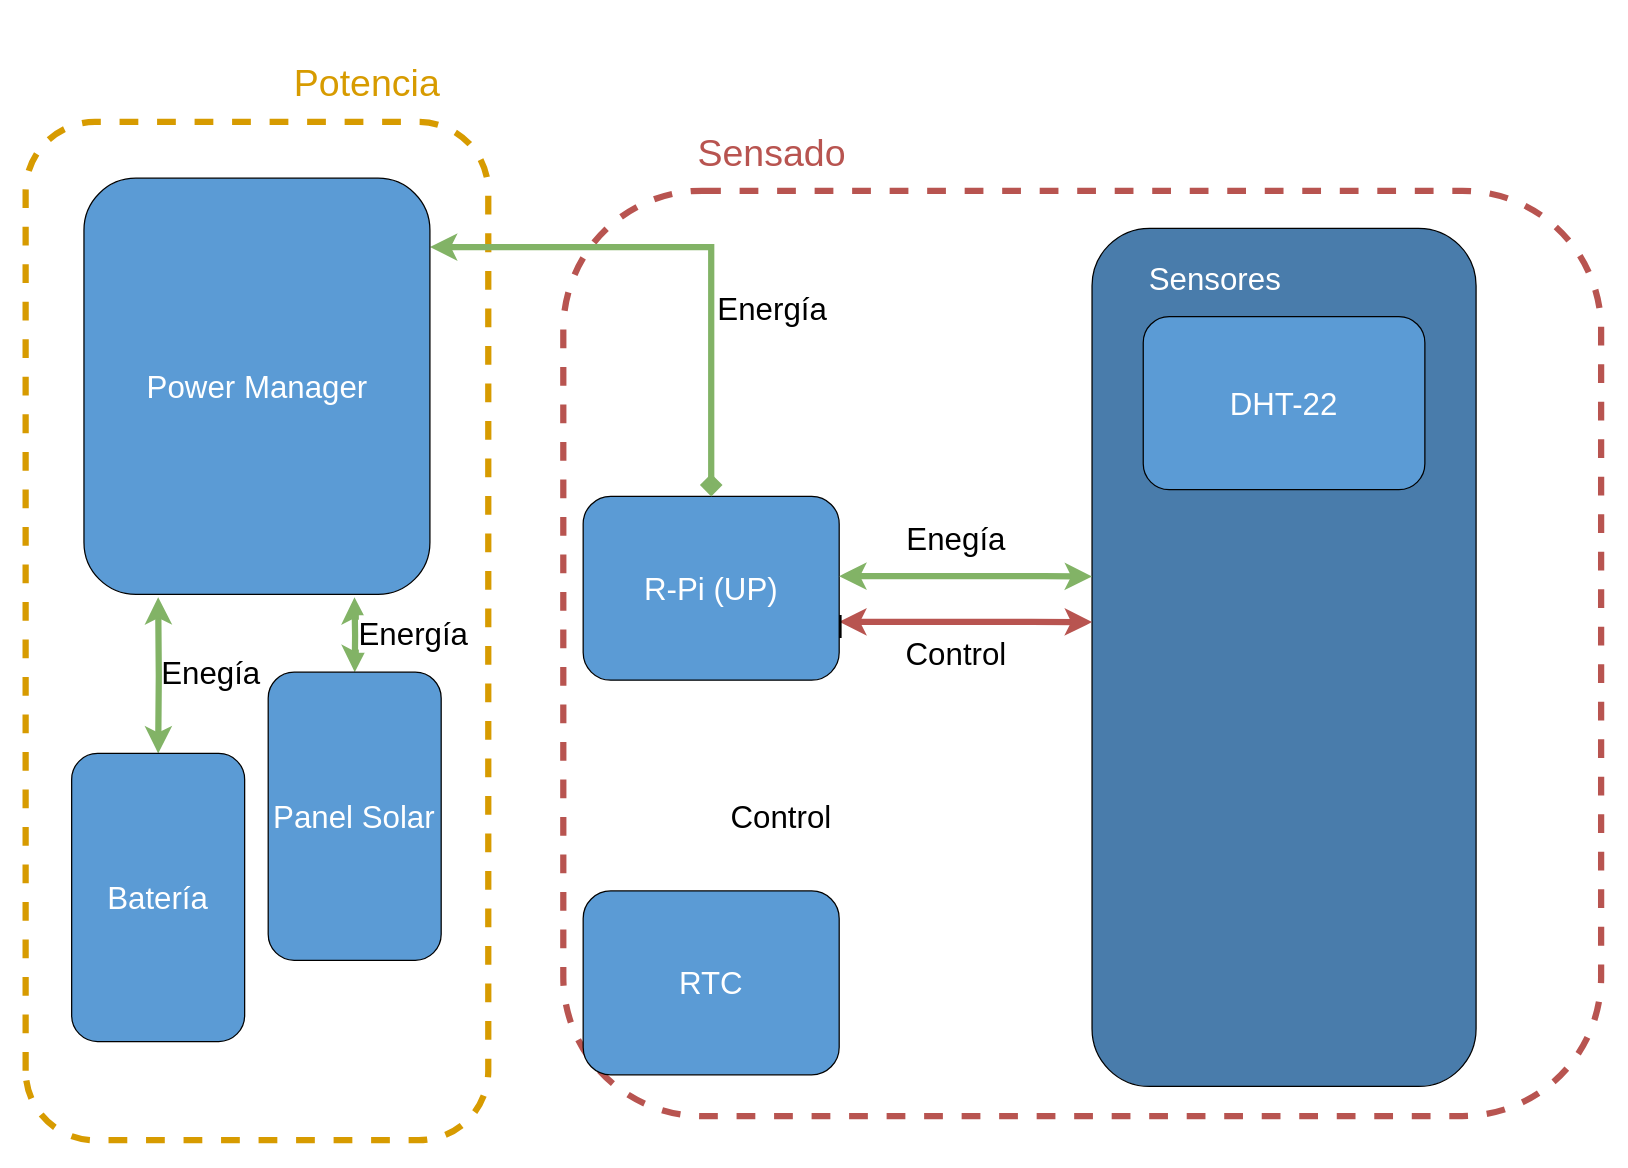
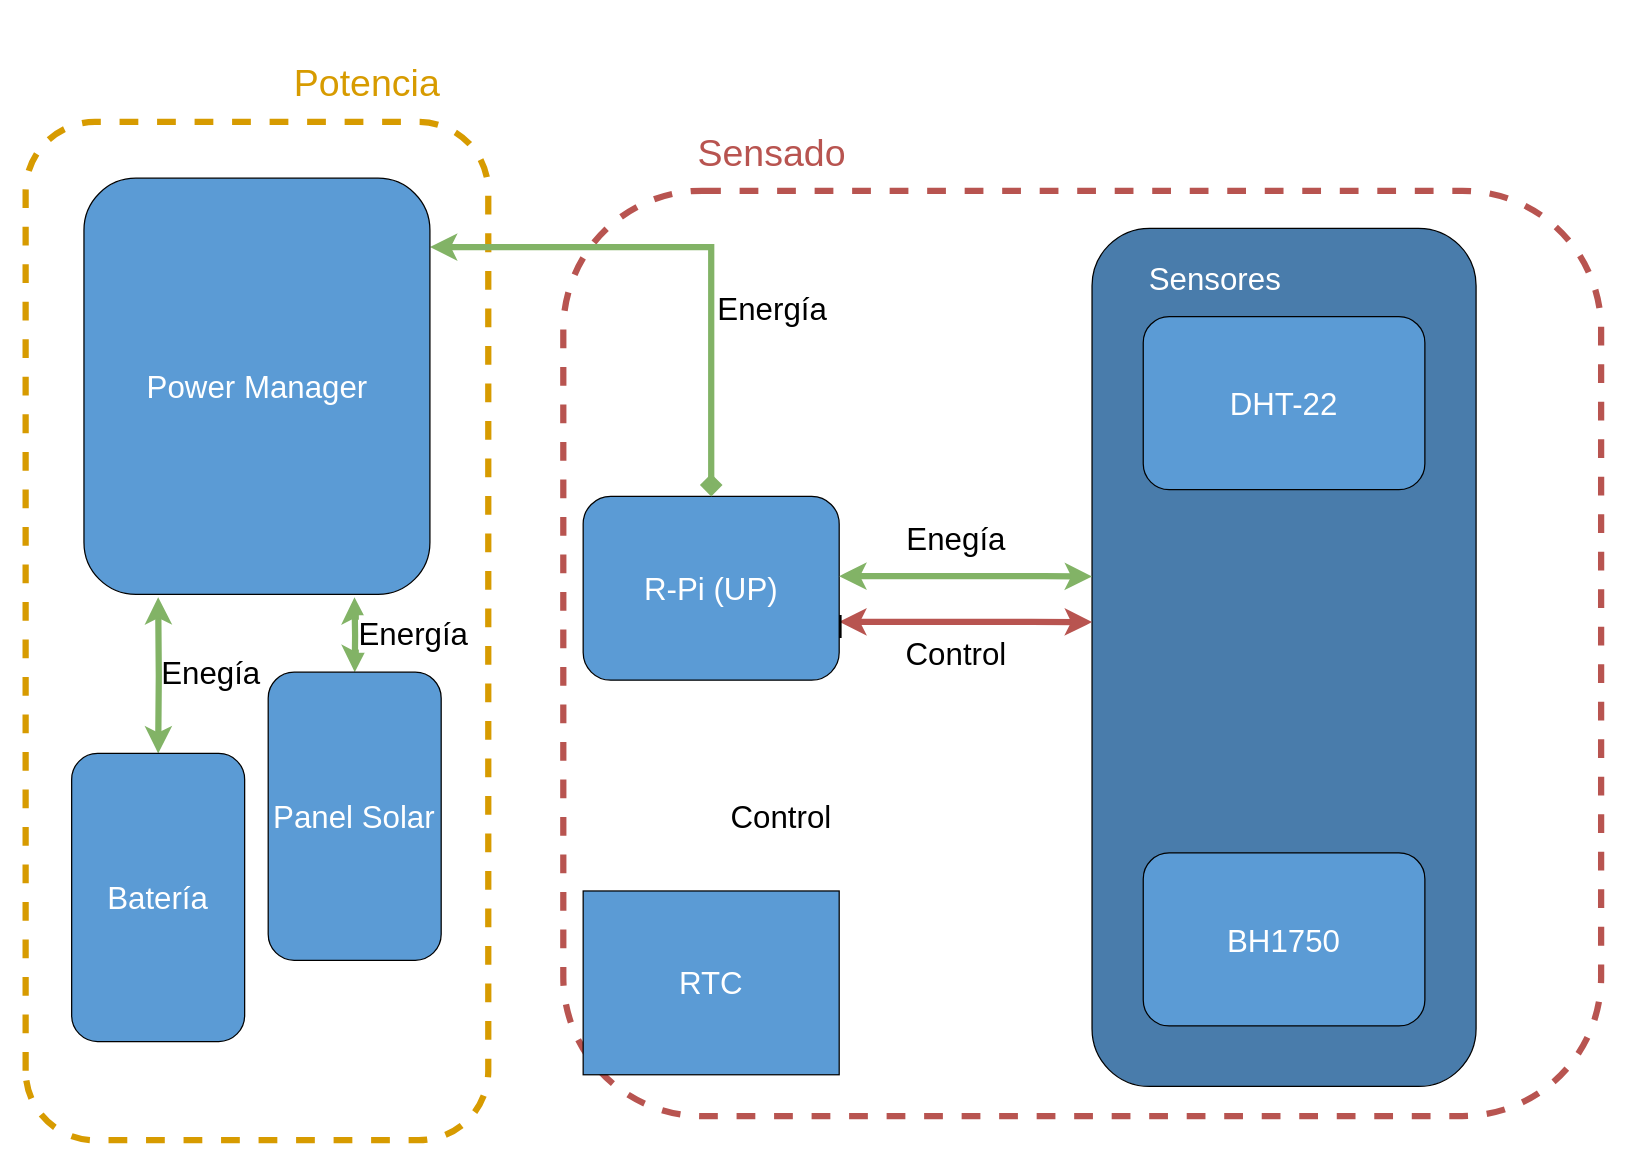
+ <mxCell id="17" value="&lt;font color=&quot;#FFFFFF&quot; style=&quot;font-size: 25px;&quot;&gt;BH1750&lt;/font&gt;" style="rounded=1;whiteSpace=wrap;html=1;fillColor=#5B9BD5;fontSize=25;" parent="1" vertex="1"><mxGeometry x="913.81" y="681.594" width="225.238" height="138.346" as="geometry" /></mxCell>
- <mxCell id="20" value="&lt;font color=&quot;#FFFFFF&quot; style=&quot;font-size: 25px;&quot;&gt;RTC&lt;/font&gt;" style="rounded=1;whiteSpace=wrap;html=1;fillColor=#5B9BD5;fontSize=25;" parent="1" vertex="1"><mxGeometry x="465.893" y="711.998" width="204.762" height="146.992" as="geometry" /></mxCell>
+ <mxCell id="20" value="&lt;font color=&quot;#FFFFFF&quot; style=&quot;font-size: 25px;&quot;&gt;RTC&lt;/font&gt;" style="whiteSpace=wrap;html=1;fillColor=#5B9BD5;fontSize=25;rounded=0;" parent="1" vertex="1"><mxGeometry x="465.893" y="711.998" width="204.762" height="146.992" as="geometry" /></mxCell>
